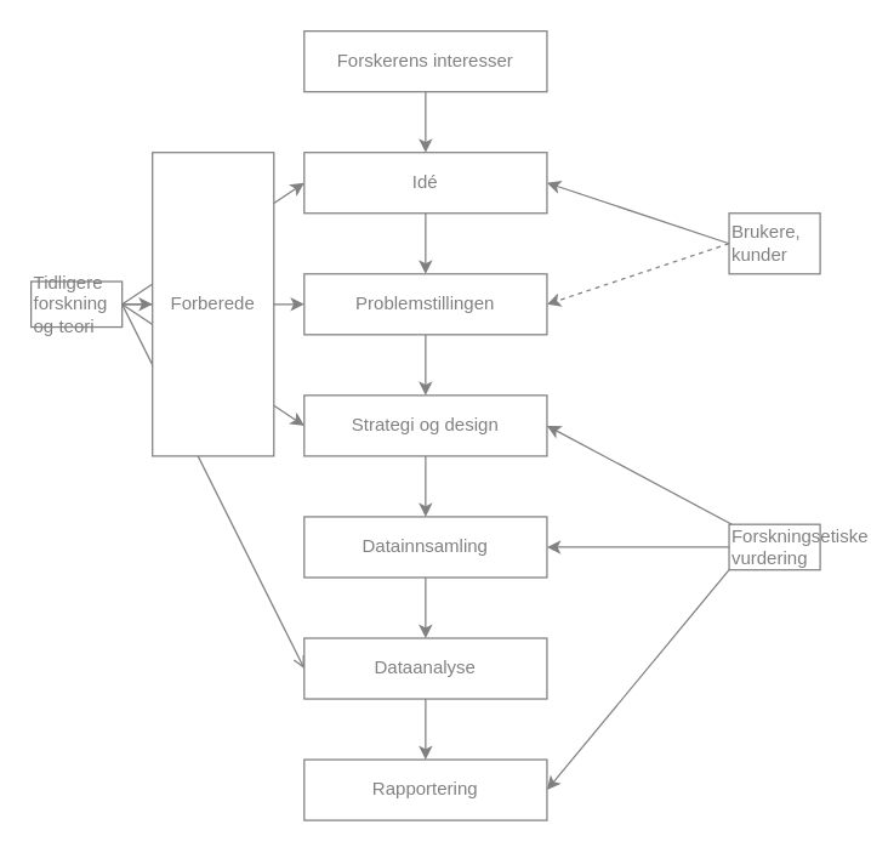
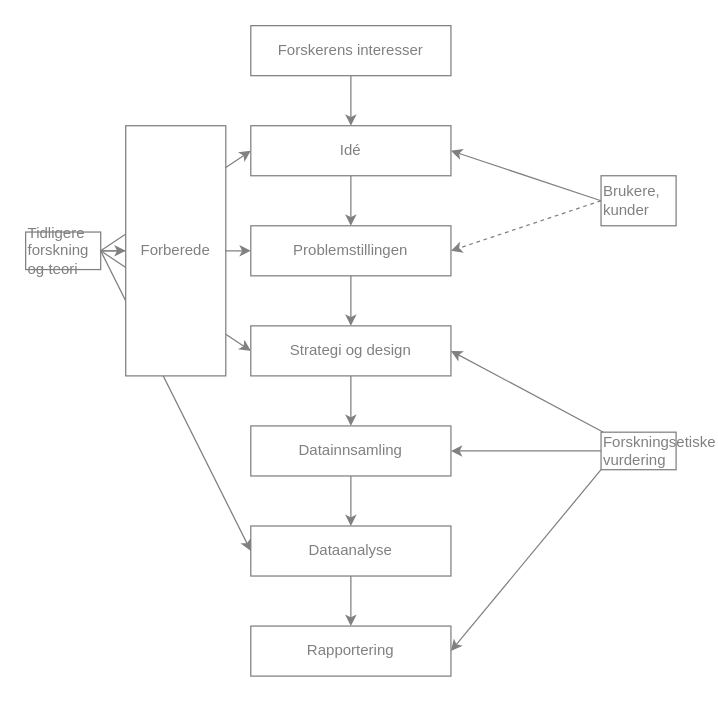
- <mxCell id="19" style="rounded=0;orthogonalLoop=1;jettySize=auto;html=1;exitX=1;exitY=0.5;exitDx=0;exitDy=0;entryX=0;entryY=0.5;entryDx=0;entryDy=0;fontColor=#808080;strokeColor=#808080;endArrow=open;" edge="1" parent="1" source="20" target="5"><mxGeometry relative="1" as="geometry" /></mxCell>
+ <mxCell id="19" style="rounded=0;orthogonalLoop=1;jettySize=auto;html=1;exitX=1;exitY=0.5;exitDx=0;exitDy=0;entryX=0;entryY=0.5;entryDx=0;entryDy=0;fontColor=#808080;strokeColor=#808080;" edge="1" parent="1" source="20" target="5"><mxGeometry relative="1" as="geometry" /></mxCell>
